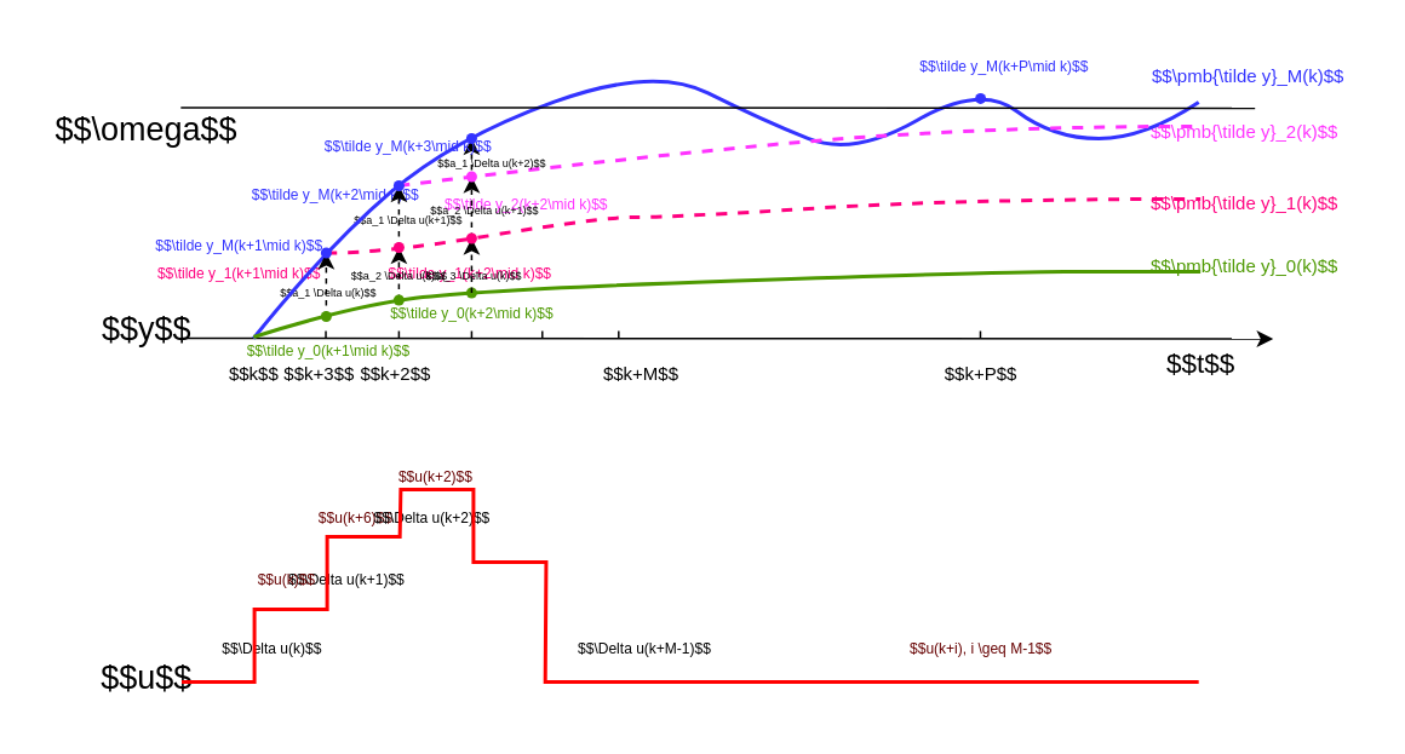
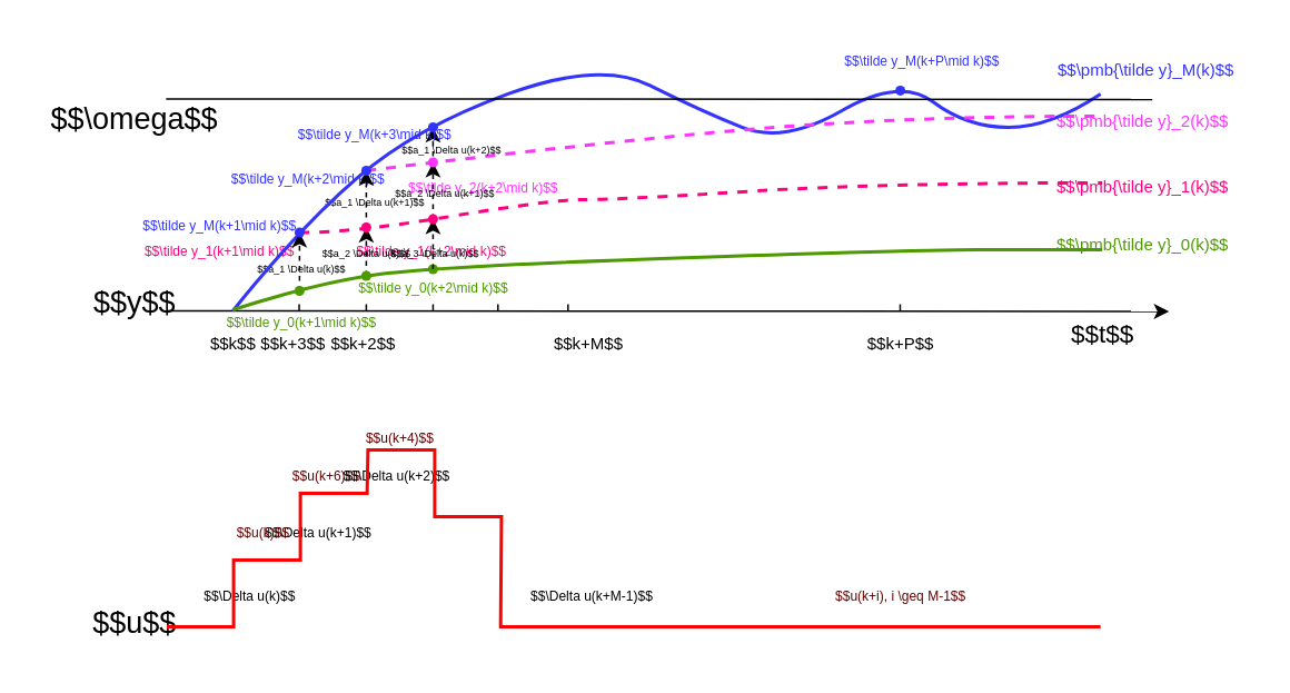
- <mxCell id="66" value="&lt;font style=&quot;font-size: 8px;&quot; color=&quot;#660000&quot;&gt;$$u(k+2)$$&lt;/font&gt;" style="text;html=1;align=center;verticalAlign=middle;resizable=0;points=[];autosize=1;strokeColor=none;fillColor=none;" parent="1" vertex="1"><mxGeometry x="209" y="246" width="60" height="30" as="geometry" /></mxCell>
+ <mxCell id="66" value="&lt;font style=&quot;font-size: 8px;&quot; color=&quot;#660000&quot;&gt;$$u(k+4)$$&lt;/font&gt;" style="text;html=1;align=center;verticalAlign=middle;resizable=0;points=[];autosize=1;strokeColor=none;fillColor=none;" parent="1" vertex="1"><mxGeometry x="209" y="246" width="60" height="30" as="geometry" /></mxCell>
